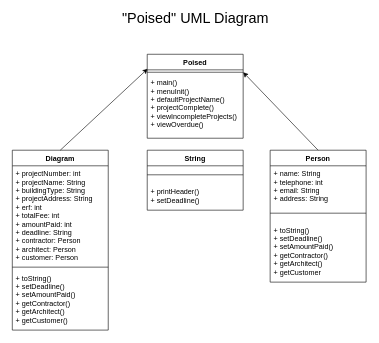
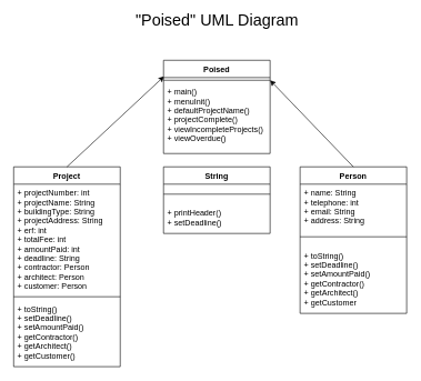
- <mxCell id="3" value="Diagram" style="swimlane;fontStyle=1;align=center;verticalAlign=top;childLayout=stackLayout;horizontal=1;startSize=26;horizontalStack=0;resizeParent=1;resizeParentMax=0;resizeLast=0;collapsible=1;marginBottom=0;" parent="1" vertex="1"><mxGeometry x="20" y="250" width="160" height="300" as="geometry" /></mxCell>
+ <mxCell id="3" value="Project" style="swimlane;fontStyle=1;align=center;verticalAlign=top;childLayout=stackLayout;horizontal=1;startSize=26;horizontalStack=0;resizeParent=1;resizeParentMax=0;resizeLast=0;collapsible=1;marginBottom=0;" parent="1" vertex="1"><mxGeometry x="20" y="250" width="160" height="300" as="geometry" /></mxCell>
